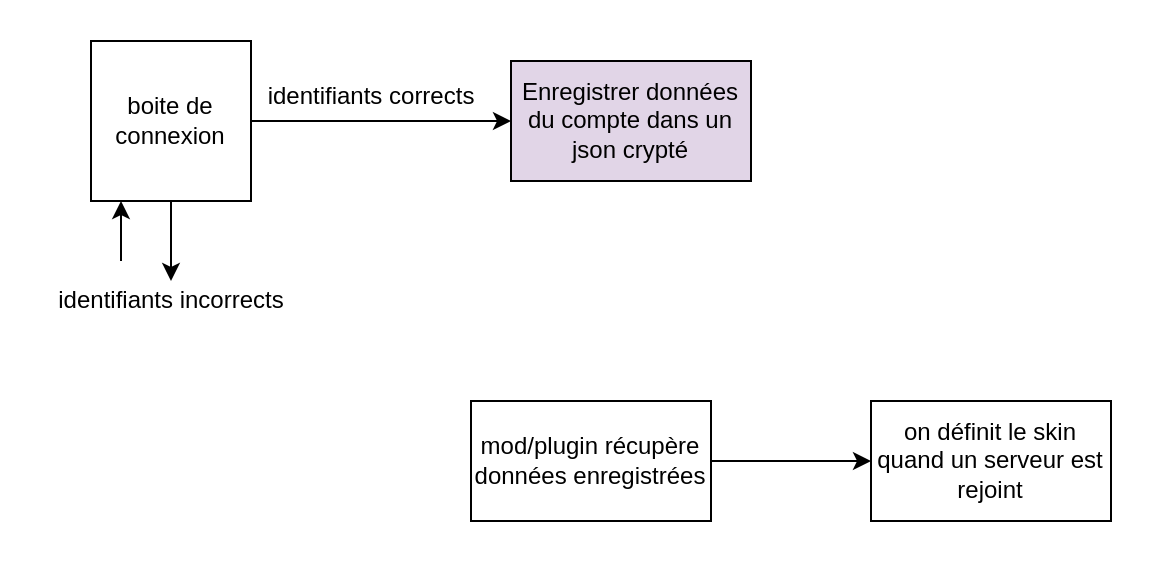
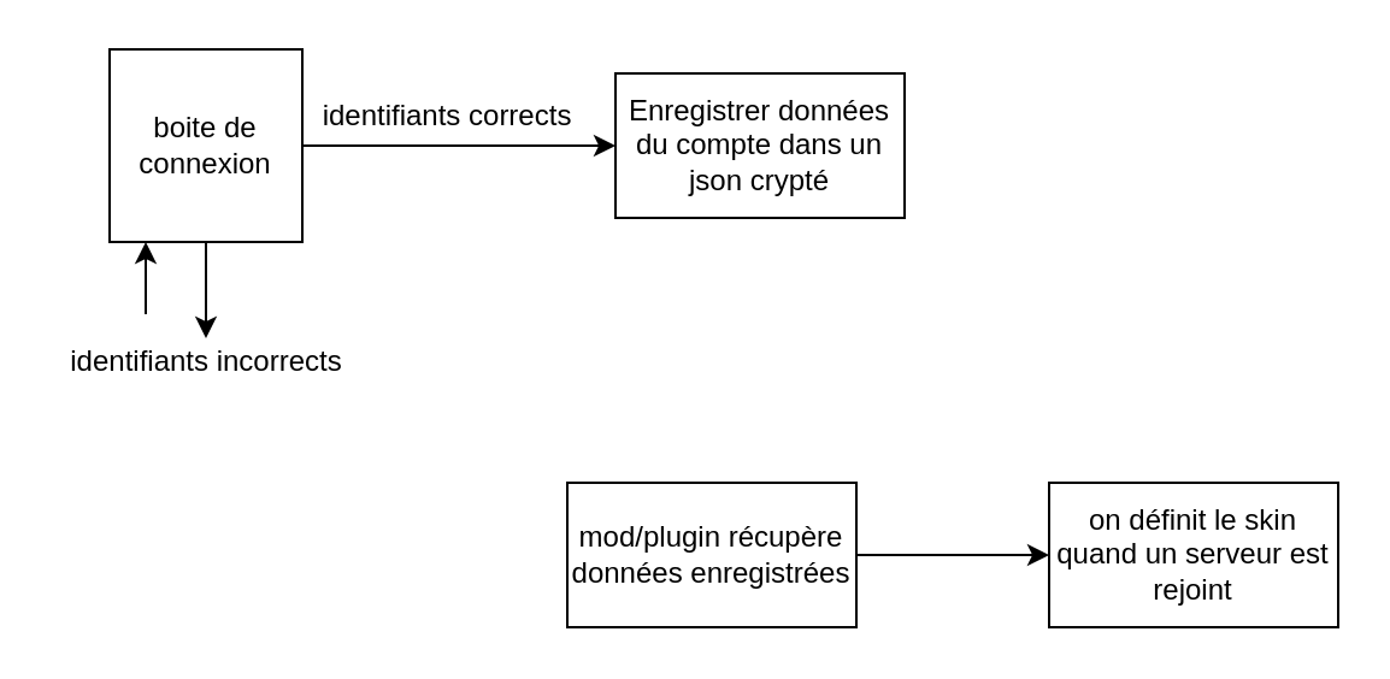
- <mxCell id="5" value="Enregistrer données du compte dans un json crypté" style="whiteSpace=wrap;html=1;fillColor=#e1d5e7;" vertex="1" parent="1"><mxGeometry x="255" y="30" width="120" height="60" as="geometry" /></mxCell>
+ <mxCell id="5" value="Enregistrer données du compte dans un json crypté" style="whiteSpace=wrap;html=1;" vertex="1" parent="1"><mxGeometry x="255" y="30" width="120" height="60" as="geometry" /></mxCell>
